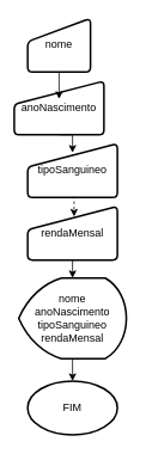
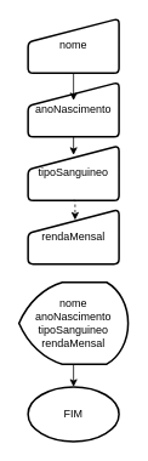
- <mxCell id="3" value="nome" style="html=1;strokeWidth=2;shape=manualInput;whiteSpace=wrap;rounded=1;size=26;arcSize=11;strokeColor=default;align=center;verticalAlign=middle;fontFamily=Helvetica;fontSize=12;fontColor=default;fillColor=default;" vertex="1" parent="1"><mxGeometry x="30" y="20" width="70" height="60" as="geometry" /></mxCell>
+ <mxCell id="3" value="nome" style="html=1;strokeWidth=2;shape=manualInput;whiteSpace=wrap;rounded=1;size=26;arcSize=11;strokeColor=default;align=center;verticalAlign=middle;fontFamily=Helvetica;fontSize=12;fontColor=default;fillColor=default;" vertex="1" parent="1"><mxGeometry x="30" y="20" width="100" height="60" as="geometry" /></mxCell>
- <mxCell id="4" value="anoNascimento" style="html=1;strokeWidth=2;shape=manualInput;whiteSpace=wrap;rounded=1;size=26;arcSize=11;strokeColor=default;align=center;verticalAlign=middle;fontFamily=Helvetica;fontSize=12;fontColor=default;fillColor=default;" vertex="1" parent="1"><mxGeometry x="15" y="90" width="100" height="60" as="geometry" /></mxCell>
+ <mxCell id="4" value="anoNascimento" style="html=1;strokeWidth=2;shape=manualInput;whiteSpace=wrap;rounded=1;size=26;arcSize=11;strokeColor=default;align=center;verticalAlign=middle;fontFamily=Helvetica;fontSize=12;fontColor=default;fillColor=default;" vertex="1" parent="1"><mxGeometry x="30" y="90" width="100" height="60" as="geometry" /></mxCell>
- <mxCell id="12" style="edgeStyle=orthogonalEdgeStyle;rounded=0;orthogonalLoop=1;jettySize=auto;html=1;exitX=0.5;exitY=1;exitDx=0;exitDy=0;entryX=0.5;entryY=0;entryDx=0;entryDy=0;entryPerimeter=0;fontFamily=Helvetica;fontSize=12;fontColor=default;" edge="1" parent="1" source="9" target="5"><mxGeometry relative="1" as="geometry" /></mxCell>
